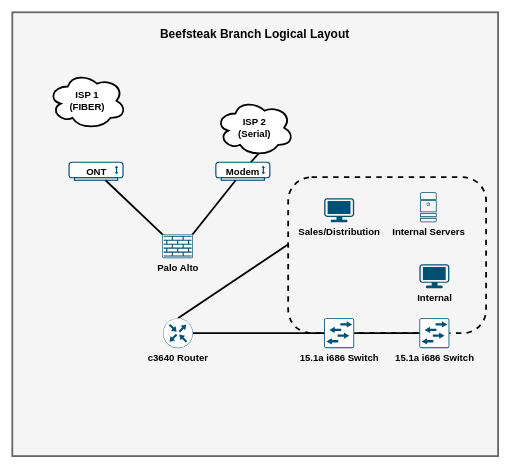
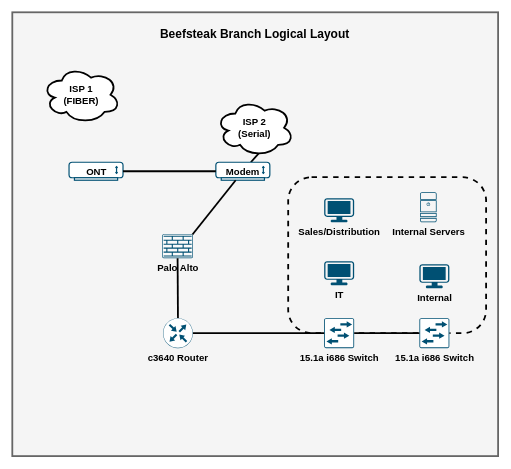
- <mxCell id="3" value="&lt;div&gt;&lt;b&gt;&lt;font style=&quot;font-size: 16px;&quot;&gt;ISP 1&lt;/font&gt;&lt;/b&gt;&lt;/div&gt;&lt;div&gt;&lt;b&gt;&lt;font style=&quot;font-size: 16px;&quot;&gt;(FIBER)&lt;/font&gt;&lt;/b&gt;&lt;/div&gt;" style="ellipse;shape=cloud;whiteSpace=wrap;html=1;strokeWidth=3;" vertex="1" parent="1"><mxGeometry x="80" y="120" width="130" height="95" as="geometry" /></mxCell>
+ <mxCell id="3" value="&lt;div&gt;&lt;b&gt;&lt;font style=&quot;font-size: 16px;&quot;&gt;ISP 1&lt;/font&gt;&lt;/b&gt;&lt;/div&gt;&lt;div&gt;&lt;b&gt;&lt;font style=&quot;font-size: 16px;&quot;&gt;(FIBER)&lt;/font&gt;&lt;/b&gt;&lt;/div&gt;" style="ellipse;shape=cloud;whiteSpace=wrap;html=1;strokeWidth=3;" vertex="1" parent="1"><mxGeometry x="70" y="110" width="130" height="95" as="geometry" /></mxCell>
- <mxCell id="17" value="" style="endArrow=none;html=1;rounded=0;strokeWidth=3;entryX=0.015;entryY=0.015;entryDx=0;entryDy=0;entryPerimeter=0;" edge="1" parent="1" source="15" target="6"><mxGeometry width="50" height="50" relative="1" as="geometry"><mxPoint x="442" y="362" as="sourcePoint" /><mxPoint x="427" y="435" as="targetPoint" /></mxGeometry></mxCell>
+ <mxCell id="17" value="" style="endArrow=none;html=1;rounded=0;strokeWidth=3;" edge="1" parent="1" source="15" target="9"><mxGeometry width="50" height="50" relative="1" as="geometry"><mxPoint x="442" y="362" as="sourcePoint" /><mxPoint x="427" y="435" as="targetPoint" /></mxGeometry></mxCell>
+ <mxCell id="12" value="&lt;font style=&quot;font-size: 16px;&quot;&gt;&lt;b&gt;IT&lt;/b&gt;&lt;/font&gt;" style="points=[[0.03,0.03,0],[0.5,0,0],[0.97,0.03,0],[1,0.4,0],[0.97,0.745,0],[0.5,1,0],[0.03,0.745,0],[0,0.4,0]];verticalLabelPosition=bottom;sketch=0;html=1;verticalAlign=top;aspect=fixed;align=center;pointerEvents=1;shape=mxgraph.cisco19.workstation;fillColor=light-dark(#005073, #7d9cc6);strokeColor=light-dark(#FFFFFF,#436697);" vertex="1" parent="1"><mxGeometry x="540" y="435" width="50" height="40" as="geometry" /></mxCell>
- <mxCell id="7" value="" style="endArrow=none;html=1;rounded=0;strokeWidth=3;exitX=0.5;exitY=0;exitDx=0;exitDy=0;exitPerimeter=0;" edge="1" parent="1" source="8" target="11"><mxGeometry width="50" height="50" relative="1" as="geometry"><mxPoint x="384" y="206" as="sourcePoint" /><mxPoint x="254" y="281" as="targetPoint" /></mxGeometry></mxCell>
+ <mxCell id="7" value="" style="endArrow=none;html=1;rounded=0;strokeWidth=3;exitX=0.5;exitY=0;exitDx=0;exitDy=0;exitPerimeter=0;entryX=0.5;entryY=1;entryDx=0;entryDy=0;entryPerimeter=0;" edge="1" parent="1" source="8" target="6"><mxGeometry width="50" height="50" relative="1" as="geometry"><mxPoint x="384" y="206" as="sourcePoint" /><mxPoint x="254" y="281" as="targetPoint" /></mxGeometry></mxCell>
